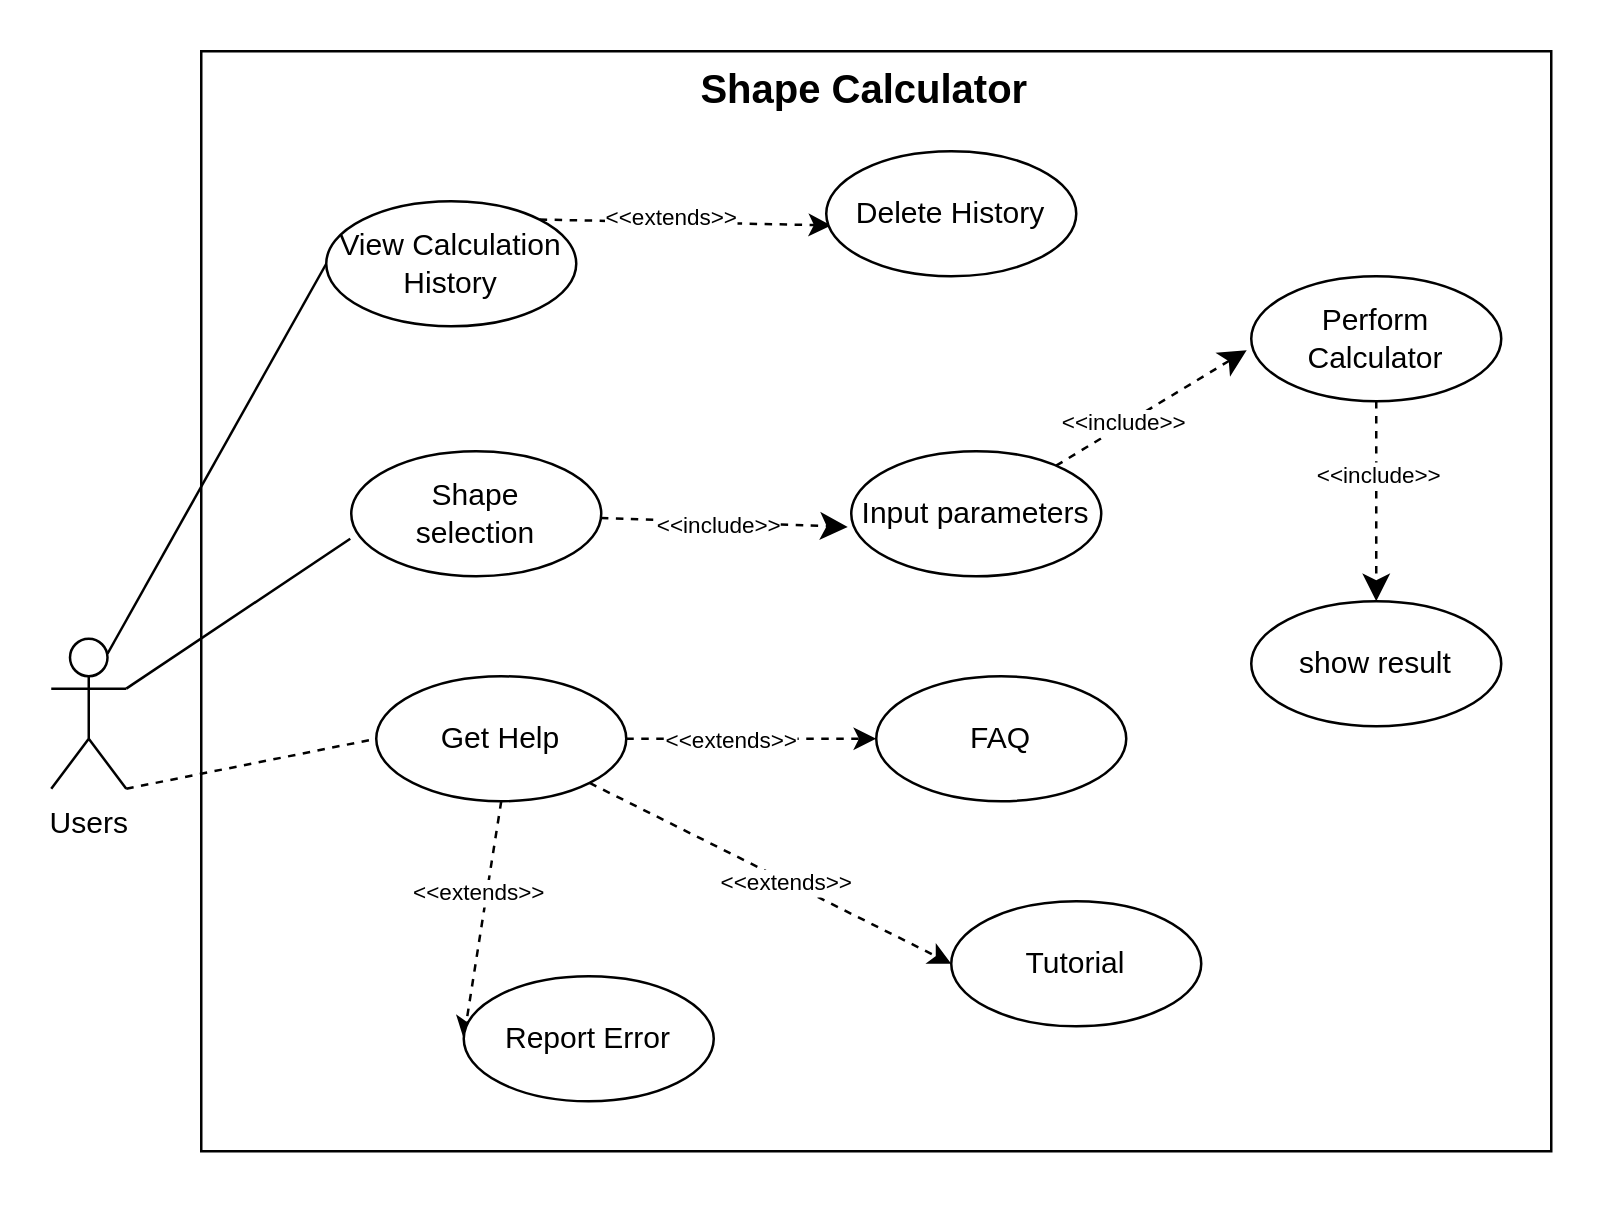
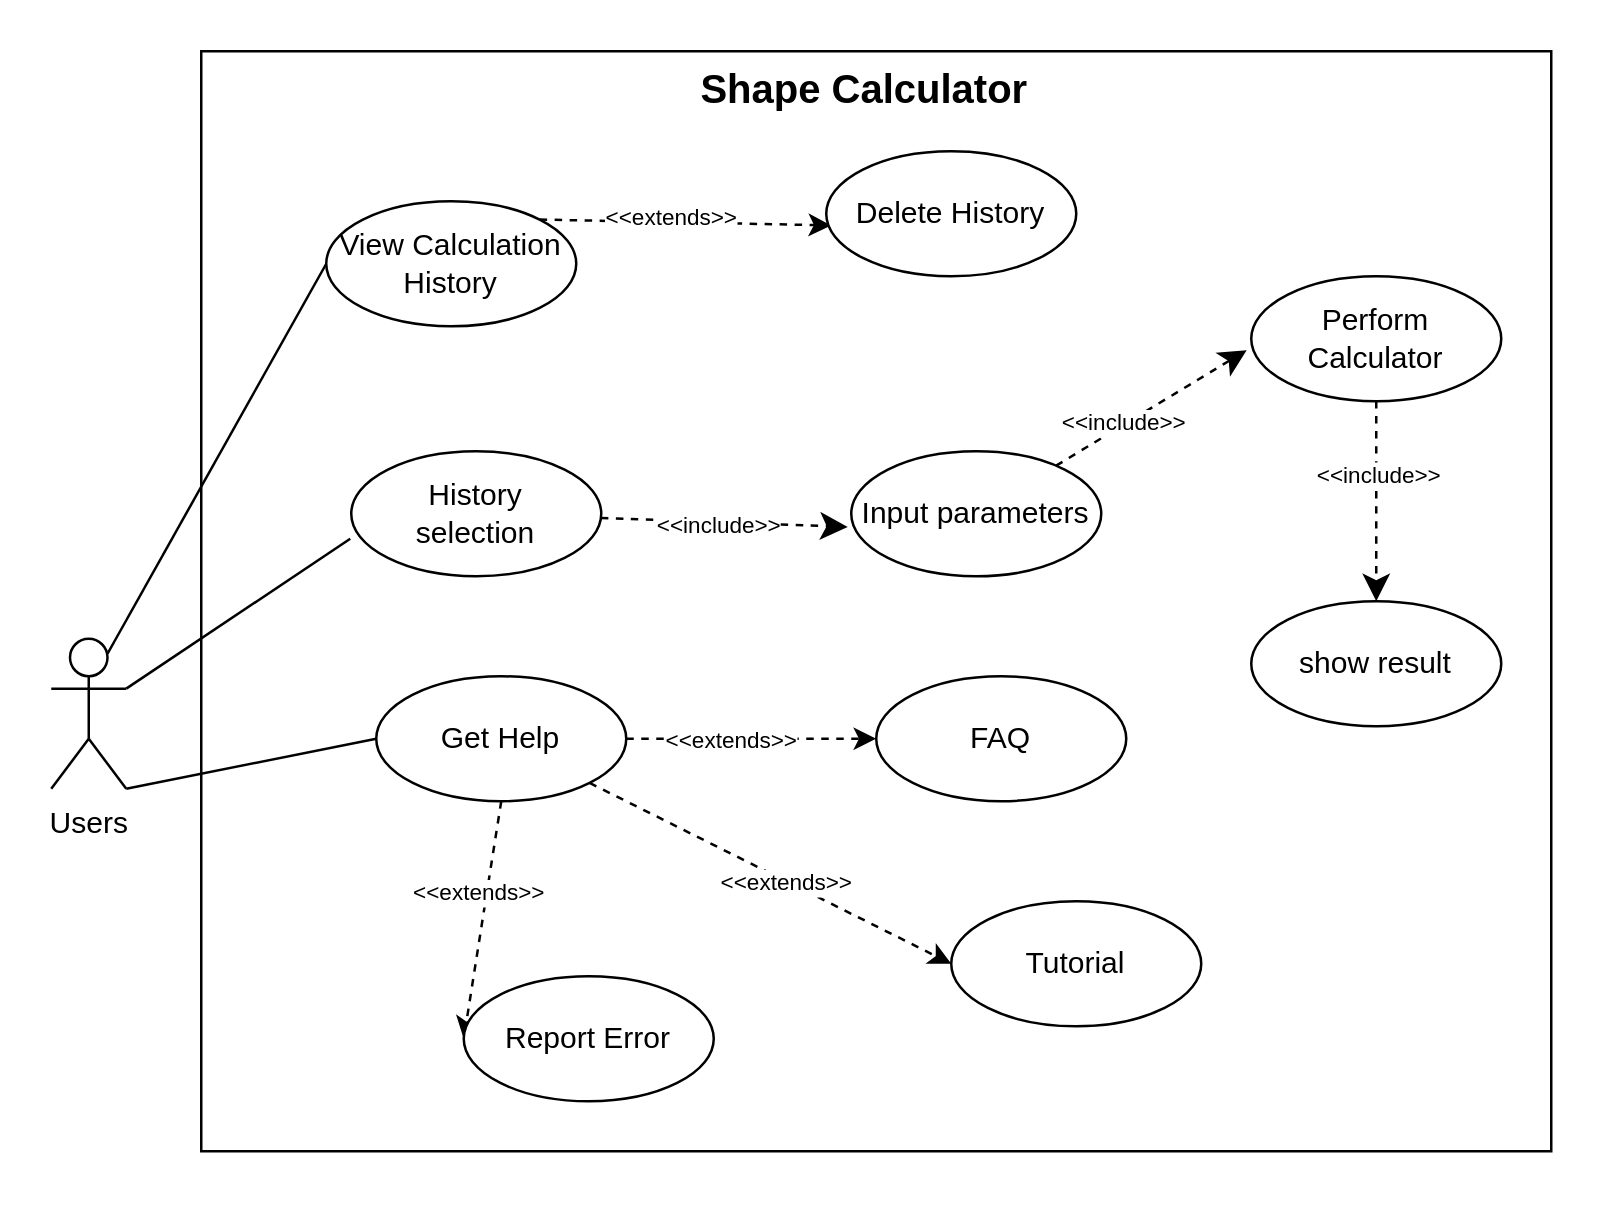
- <mxCell id="24" value="Shape&lt;div&gt;selection&lt;/div&gt;" style="ellipse;whiteSpace=wrap;html=1;" parent="1" vertex="1"><mxGeometry x="140" y="180" width="100" height="50" as="geometry" /></mxCell>
+ <mxCell id="24" value="History&lt;div&gt;selection&lt;/div&gt;" style="ellipse;whiteSpace=wrap;html=1;" parent="1" vertex="1"><mxGeometry x="140" y="180" width="100" height="50" as="geometry" /></mxCell>
- <mxCell id="4" style="rounded=0;orthogonalLoop=1;jettySize=auto;html=1;exitX=1;exitY=1;exitDx=0;exitDy=0;exitPerimeter=0;entryX=0;entryY=0.5;entryDx=0;entryDy=0;endArrow=none;endFill=0;dashed=1;" parent="1" source="5" target="17" edge="1"><mxGeometry relative="1" as="geometry" /></mxCell>
+ <mxCell id="4" style="rounded=0;orthogonalLoop=1;jettySize=auto;html=1;exitX=1;exitY=1;exitDx=0;exitDy=0;exitPerimeter=0;entryX=0;entryY=0.5;entryDx=0;entryDy=0;endArrow=none;endFill=0;" parent="1" source="5" target="17" edge="1"><mxGeometry relative="1" as="geometry" /></mxCell>
